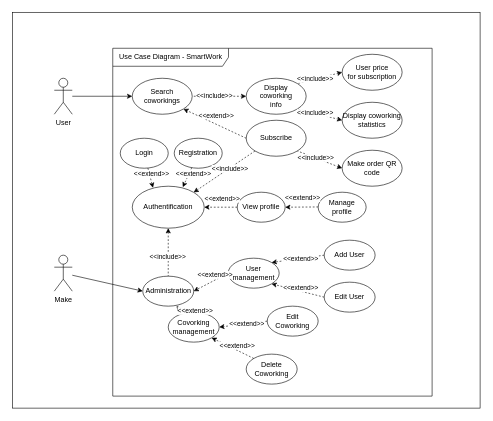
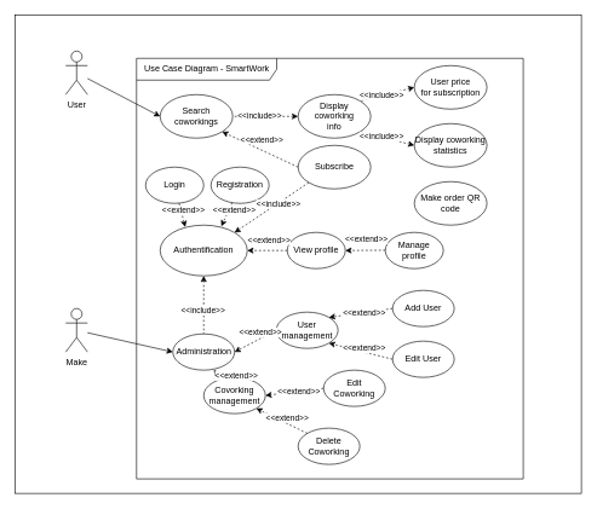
- <mxCell id="4" value="User" style="shape=umlActor;verticalLabelPosition=bottom;verticalAlign=top;html=1;outlineConnect=0;" parent="1" vertex="1"><mxGeometry x="90" y="130" width="30" height="60" as="geometry" /></mxCell>
+ <mxCell id="4" value="User" style="shape=umlActor;verticalLabelPosition=bottom;verticalAlign=top;html=1;outlineConnect=0;" parent="1" vertex="1"><mxGeometry x="90" y="70" width="30" height="60" as="geometry" /></mxCell>
- <mxCell id="32" style="edgeStyle=none;rounded=0;orthogonalLoop=1;jettySize=auto;html=1;entryX=1;entryY=1;entryDx=0;entryDy=0;dashed=1;endArrow=none;endFill=0;startArrow=classic;startFill=1;exitX=0;exitY=0.5;exitDx=0;exitDy=0;" parent="1" source="31" target="28" edge="1"><mxGeometry relative="1" as="geometry"><mxPoint x="570" y="288.84" as="sourcePoint" /><mxPoint x="495.437" y="260.004" as="targetPoint" /></mxGeometry></mxCell>
- <mxCell id="33" value="&amp;lt;&amp;lt;include&amp;gt;&amp;gt;" style="edgeLabel;html=1;align=center;verticalAlign=middle;resizable=0;points=[];" parent="32" vertex="1" connectable="0"><mxGeometry x="0.187" y="-1" relative="1" as="geometry"><mxPoint x="-1" as="offset" /></mxGeometry></mxCell>
